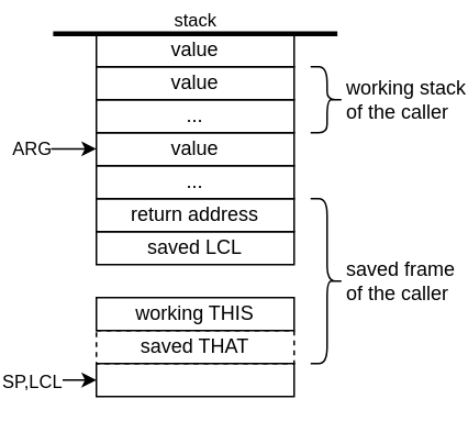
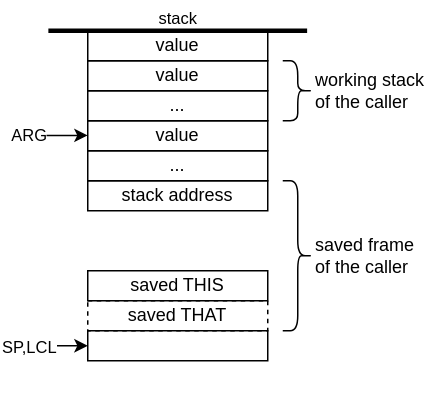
- <mxCell id="13" value="return address" style="rounded=0;whiteSpace=wrap;html=1;fillColor=none;" vertex="1" parent="1"><mxGeometry x="50" y="120" width="120" height="20" as="geometry" /></mxCell>
+ <mxCell id="13" value="stack address" style="rounded=0;whiteSpace=wrap;html=1;fillColor=none;" vertex="1" parent="1"><mxGeometry x="50" y="120" width="120" height="20" as="geometry" /></mxCell>
- <mxCell id="14" value="saved LCL" style="rounded=0;whiteSpace=wrap;html=1;fillColor=none;" vertex="1" parent="1"><mxGeometry x="50" y="140" width="120" height="20" as="geometry" /></mxCell>
- <mxCell id="15" value="working THIS" style="rounded=0;whiteSpace=wrap;html=1;fillColor=none;" vertex="1" parent="1"><mxGeometry x="50" y="180" width="120" height="20" as="geometry" /></mxCell>
+ <mxCell id="15" value="saved THIS" style="rounded=0;whiteSpace=wrap;html=1;fillColor=none;" vertex="1" parent="1"><mxGeometry x="50" y="180" width="120" height="20" as="geometry" /></mxCell>
